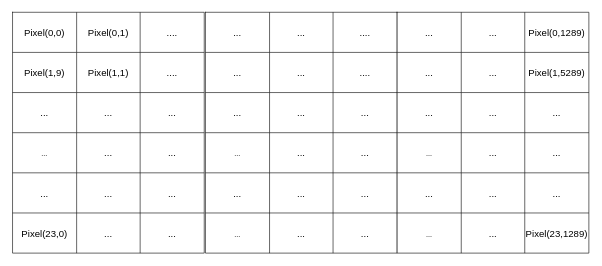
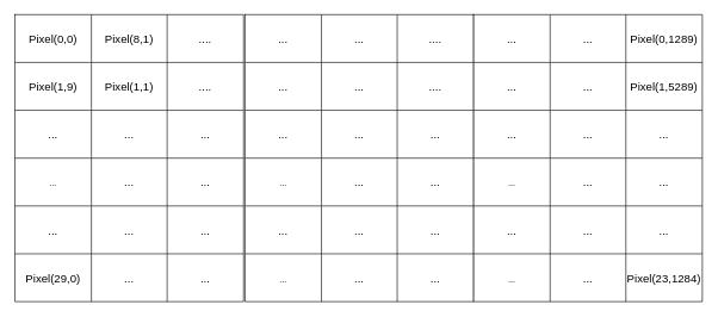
- <mxCell id="30" value="Pixel(0,1)" style="shape=partialRectangle;html=1;whiteSpace=wrap;connectable=0;strokeColor=inherit;overflow=hidden;fillColor=none;top=0;left=0;bottom=0;right=0;pointerEvents=1;fontSize=16;" vertex="1" parent="28"><mxGeometry x="107" width="106" height="67" as="geometry"><mxRectangle width="106" height="67" as="alternateBounds" /></mxGeometry></mxCell>
+ <mxCell id="30" value="Pixel(8,1)" style="shape=partialRectangle;html=1;whiteSpace=wrap;connectable=0;strokeColor=inherit;overflow=hidden;fillColor=none;top=0;left=0;bottom=0;right=0;pointerEvents=1;fontSize=16;" vertex="1" parent="28"><mxGeometry x="107" width="106" height="67" as="geometry"><mxRectangle width="106" height="67" as="alternateBounds" /></mxGeometry></mxCell>
- <mxCell id="49" value="Pixel(23,0)" style="shape=partialRectangle;html=1;whiteSpace=wrap;connectable=0;strokeColor=inherit;overflow=hidden;fillColor=none;top=0;left=0;bottom=0;right=0;pointerEvents=1;fontSize=16;" vertex="1" parent="48"><mxGeometry width="107" height="67" as="geometry"><mxRectangle width="107" height="67" as="alternateBounds" /></mxGeometry></mxCell>
+ <mxCell id="49" value="Pixel(29,0)" style="shape=partialRectangle;html=1;whiteSpace=wrap;connectable=0;strokeColor=inherit;overflow=hidden;fillColor=none;top=0;left=0;bottom=0;right=0;pointerEvents=1;fontSize=16;" vertex="1" parent="48"><mxGeometry width="107" height="67" as="geometry"><mxRectangle width="107" height="67" as="alternateBounds" /></mxGeometry></mxCell>
- <mxCell id="76" value="Pixel(23,1289)" style="shape=partialRectangle;html=1;whiteSpace=wrap;connectable=0;strokeColor=inherit;overflow=hidden;fillColor=none;top=0;left=0;bottom=0;right=0;pointerEvents=1;fontSize=16;" vertex="1" parent="73"><mxGeometry x="213" width="107" height="67" as="geometry"><mxRectangle width="107" height="67" as="alternateBounds" /></mxGeometry></mxCell>
+ <mxCell id="76" value="Pixel(23,1284)" style="shape=partialRectangle;html=1;whiteSpace=wrap;connectable=0;strokeColor=inherit;overflow=hidden;fillColor=none;top=0;left=0;bottom=0;right=0;pointerEvents=1;fontSize=16;" vertex="1" parent="73"><mxGeometry x="213" width="107" height="67" as="geometry"><mxRectangle width="107" height="67" as="alternateBounds" /></mxGeometry></mxCell>
